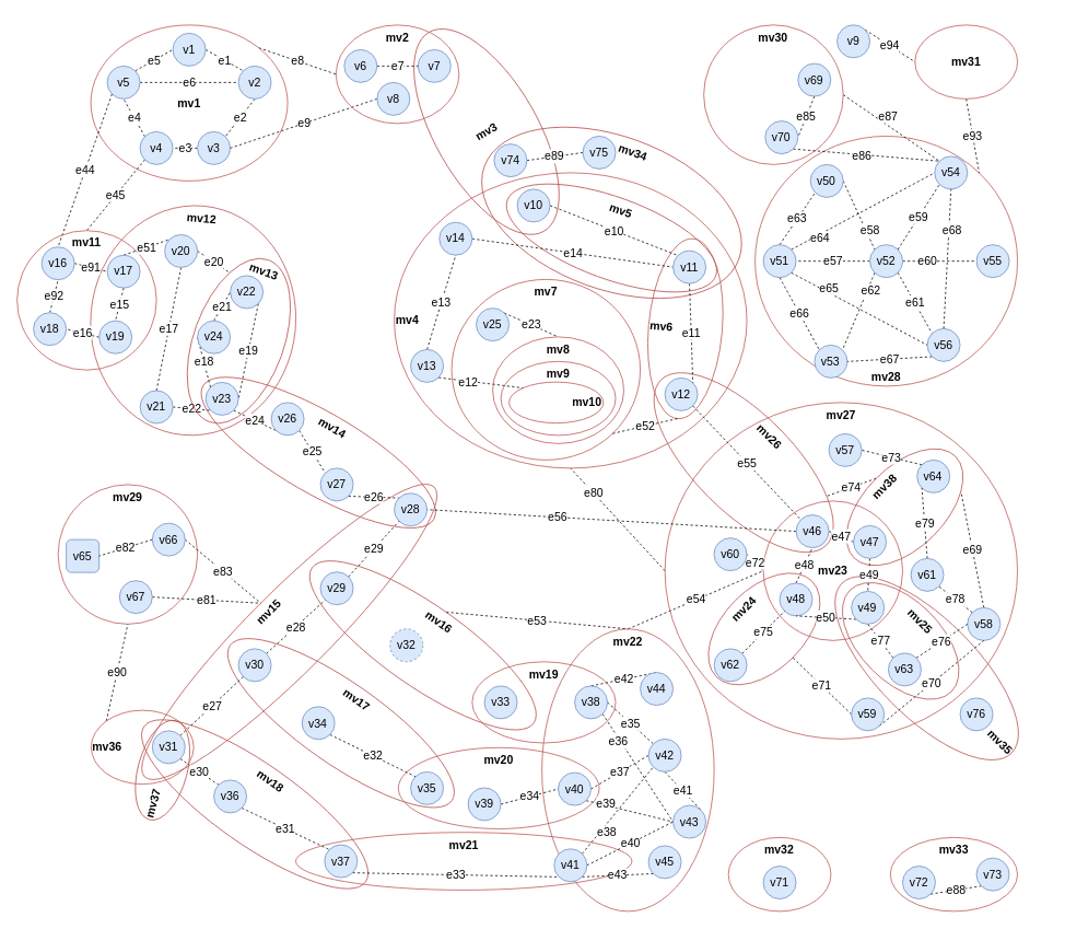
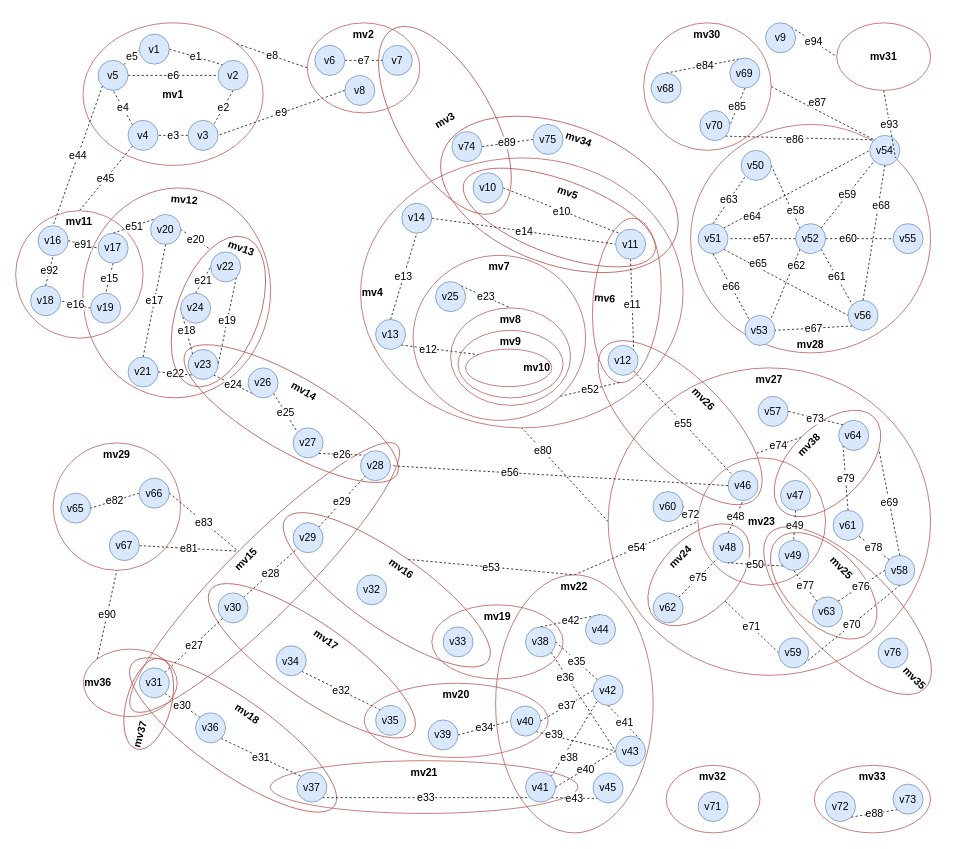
- <mxCell id="43" value="v1" style="ellipse;whiteSpace=wrap;html=1;aspect=fixed;fillColor=#dae8fc;strokeColor=#6c8ebf;fontSize=14;" parent="1" vertex="1"><mxGeometry x="209.92" y="40" width="40" height="40" as="geometry" /></mxCell>
+ <mxCell id="43" value="v1" style="ellipse;whiteSpace=wrap;html=1;aspect=fixed;fillColor=#dae8fc;strokeColor=#6c8ebf;fontSize=14;" parent="1" vertex="1"><mxGeometry x="184.92" y="45" width="40" height="40" as="geometry" /></mxCell>
+ <mxCell id="187" value="e84" style="edgeStyle=none;rounded=0;orthogonalLoop=1;jettySize=auto;html=1;exitX=0.5;exitY=0;exitDx=0;exitDy=0;entryX=0.5;entryY=0;entryDx=0;entryDy=0;dashed=1;fontSize=14;endArrow=none;endFill=0;" parent="1" source="188" target="190" edge="1"><mxGeometry relative="1" as="geometry" /></mxCell>
+ <mxCell id="188" value="v68" style="ellipse;whiteSpace=wrap;html=1;aspect=fixed;fillColor=#dae8fc;strokeColor=#6c8ebf;fontSize=14;" parent="1" vertex="1"><mxGeometry x="867.34" y="96.92" width="40" height="40" as="geometry" /></mxCell>
- <mxCell id="39" value="v3" style="ellipse;whiteSpace=wrap;html=1;aspect=fixed;fillColor=#dae8fc;strokeColor=#6c8ebf;fontSize=14;" parent="1" vertex="1"><mxGeometry x="239.92" y="160" width="40" height="40" as="geometry" /></mxCell>
+ <mxCell id="39" value="v3" style="ellipse;whiteSpace=wrap;html=1;aspect=fixed;fillColor=#dae8fc;strokeColor=#6c8ebf;fontSize=14;" parent="1" vertex="1"><mxGeometry x="249.92" y="160" width="40" height="40" as="geometry" /></mxCell>
- <mxCell id="155" value="v54" style="ellipse;whiteSpace=wrap;html=1;aspect=fixed;fillColor=#dae8fc;strokeColor=#6c8ebf;fontSize=14;" parent="1" vertex="1"><mxGeometry x="1138.92" y="190" width="40" height="40" as="geometry" /></mxCell>
+ <mxCell id="155" value="v54" style="ellipse;whiteSpace=wrap;html=1;aspect=fixed;fillColor=#dae8fc;strokeColor=#6c8ebf;fontSize=14;" parent="1" vertex="1"><mxGeometry x="1158.92" y="180" width="40" height="40" as="geometry" /></mxCell>
- <mxCell id="131" value="e47" style="edgeStyle=none;rounded=0;orthogonalLoop=1;jettySize=auto;html=1;exitX=1;exitY=0.5;exitDx=0;exitDy=0;entryX=0;entryY=0.5;entryDx=0;entryDy=0;dashed=1;fontSize=14;endArrow=none;endFill=0;" parent="1" source="133" target="135" edge="1"><mxGeometry relative="1" as="geometry" /></mxCell>
- <mxCell id="179" value="v65" style="whiteSpace=wrap;html=1;aspect=fixed;fillColor=#dae8fc;strokeColor=#6c8ebf;fontSize=14;rounded=1;" parent="1" vertex="1"><mxGeometry x="80" y="657" width="40" height="40" as="geometry" /></mxCell>
+ <mxCell id="179" value="v65" style="ellipse;whiteSpace=wrap;html=1;aspect=fixed;fillColor=#dae8fc;strokeColor=#6c8ebf;fontSize=14;" parent="1" vertex="1"><mxGeometry x="80" y="657" width="40" height="40" as="geometry" /></mxCell>
- <mxCell id="103" value="v32" style="ellipse;whiteSpace=wrap;html=1;aspect=fixed;fillColor=#dae8fc;strokeColor=#6c8ebf;fontSize=14;dashed=1;" parent="1" vertex="1"><mxGeometry x="474.88" y="765.91" width="40" height="40" as="geometry" /></mxCell>
+ <mxCell id="103" value="v32" style="ellipse;whiteSpace=wrap;html=1;aspect=fixed;fillColor=#dae8fc;strokeColor=#6c8ebf;fontSize=14;" parent="1" vertex="1"><mxGeometry x="474.88" y="765.91" width="40" height="40" as="geometry" /></mxCell>
- <mxCell id="115" value="v41" style="ellipse;whiteSpace=wrap;html=1;aspect=fixed;fillColor=#dae8fc;strokeColor=#6c8ebf;fontSize=14;" parent="1" vertex="1"><mxGeometry x="674.92" y="1033.91" width="40" height="40" as="geometry" /></mxCell>
+ <mxCell id="115" value="v41" style="ellipse;whiteSpace=wrap;html=1;aspect=fixed;fillColor=#dae8fc;strokeColor=#6c8ebf;fontSize=14;" parent="1" vertex="1"><mxGeometry x="699.92" y="1028.91" width="40" height="40" as="geometry" /></mxCell>
